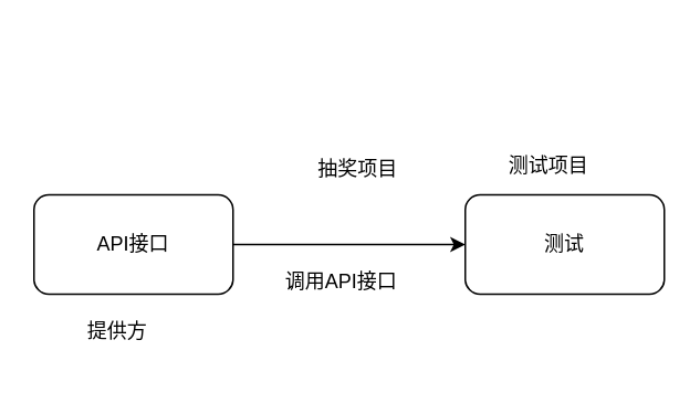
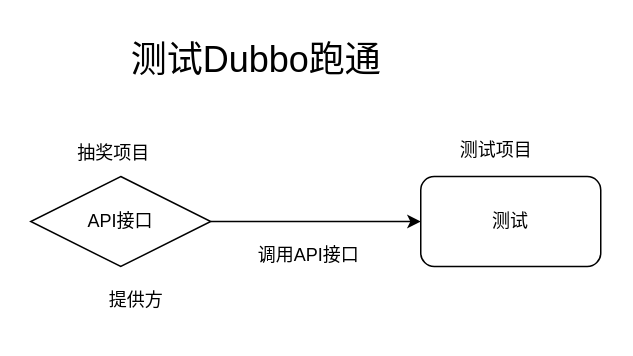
+ <mxCell id="3" value="&lt;font style=&quot;font-size: 24px;&quot;&gt;测试&lt;font style=&quot;&quot;&gt;Dubbo&lt;/font&gt;跑通&lt;/font&gt;" style="text;html=1;align=center;verticalAlign=middle;resizable=0;points=[];autosize=1;strokeColor=none;fillColor=none;" vertex="1" parent="1"><mxGeometry x="75" y="20" width="190" height="40" as="geometry" /></mxCell>
- <mxCell id="4" value="抽奖项目" style="text;html=1;align=center;verticalAlign=middle;resizable=0;points=[];autosize=1;strokeColor=none;fillColor=none;" vertex="1" parent="1"><mxGeometry x="180" y="87" width="70" height="30" as="geometry" /></mxCell>
+ <mxCell id="4" value="抽奖项目" style="text;html=1;align=center;verticalAlign=middle;resizable=0;points=[];autosize=1;strokeColor=none;fillColor=none;" vertex="1" parent="1"><mxGeometry x="40" y="87" width="70" height="30" as="geometry" /></mxCell>
- <mxCell id="2" value="API接口" style="rounded=1;whiteSpace=wrap;html=1;" vertex="1" parent="1"><mxGeometry x="20" y="117" width="120" height="60" as="geometry" /></mxCell>
+ <mxCell id="2" value="API接口" style="rhombus;whiteSpace=wrap;html=1;" vertex="1" parent="1"><mxGeometry x="20" y="117" width="120" height="60" as="geometry" /></mxCell>
- <mxCell id="9" value="提供方" style="text;html=1;align=center;verticalAlign=middle;resizable=0;points=[];autosize=1;strokeColor=none;fillColor=none;" vertex="1" parent="1"><mxGeometry x="40" y="185" width="60" height="30" as="geometry" /></mxCell>
+ <mxCell id="9" value="提供方" style="text;html=1;align=center;verticalAlign=middle;resizable=0;points=[];autosize=1;strokeColor=none;fillColor=none;" vertex="1" parent="1"><mxGeometry x="60" y="185" width="60" height="30" as="geometry" /></mxCell>
